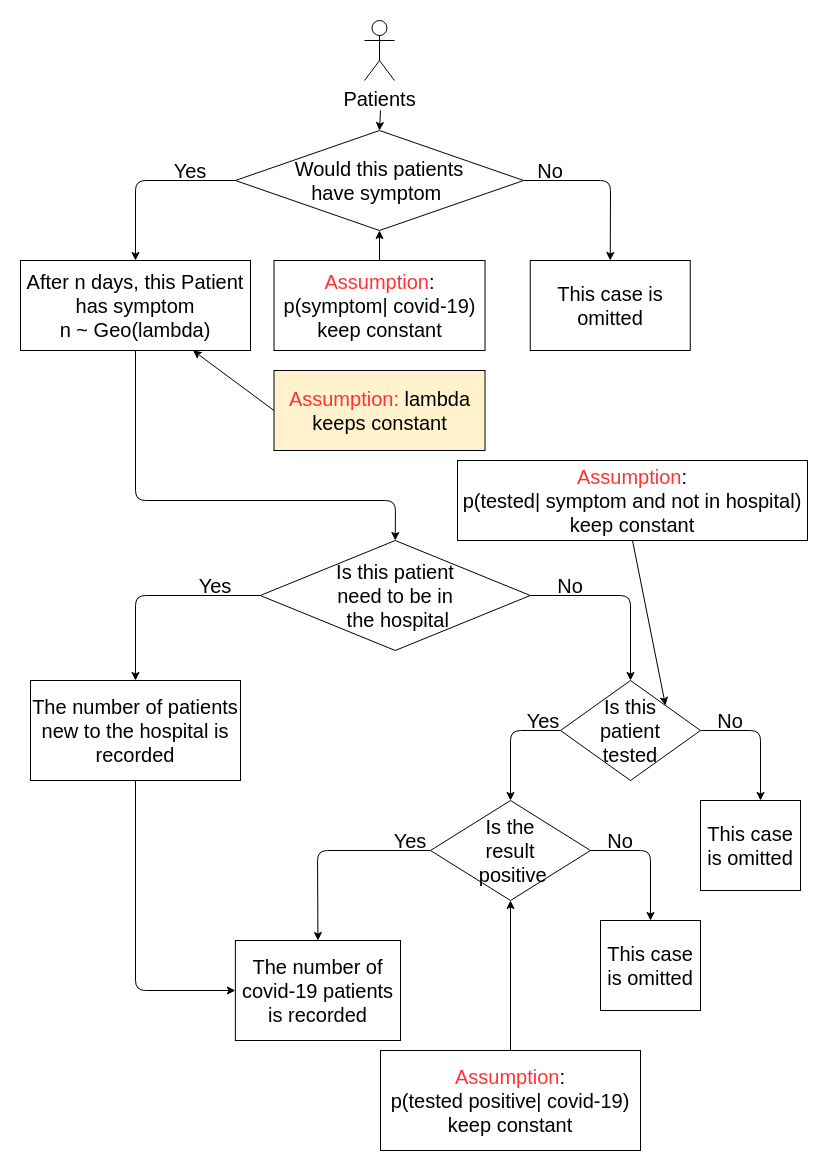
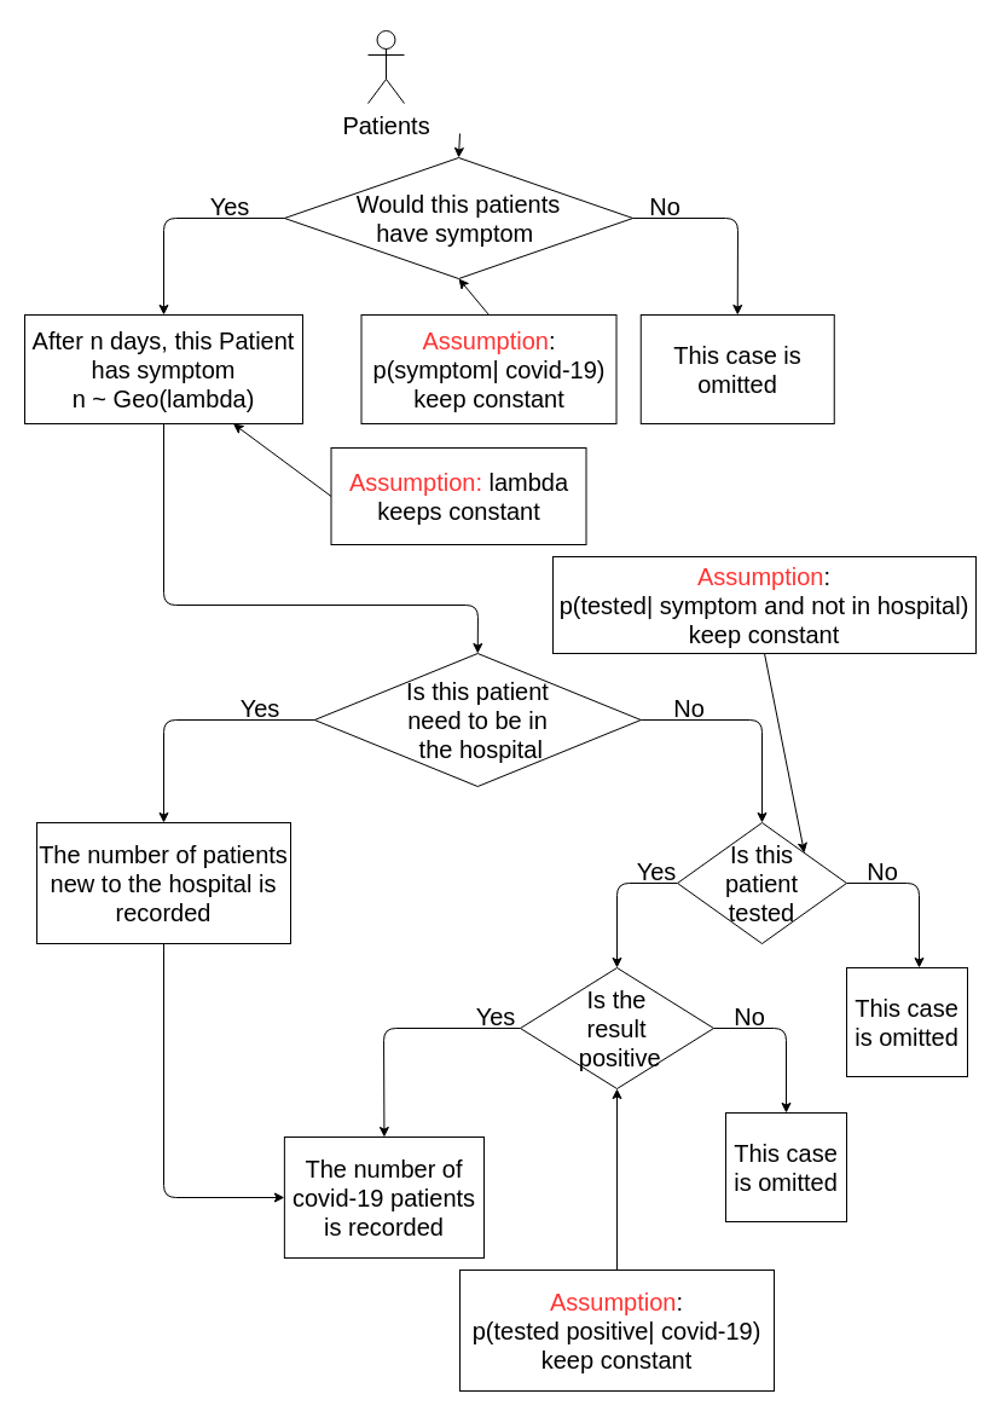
- <mxCell id="2" value="&lt;font style=&quot;font-size: 20px&quot;&gt;Patients&lt;/font&gt;" style="shape=umlActor;verticalLabelPosition=bottom;verticalAlign=top;html=1;outlineConnect=0;" parent="1" vertex="1"><mxGeometry x="364" y="20" width="30" height="60" as="geometry" /></mxCell>
+ <mxCell id="2" value="&lt;font style=&quot;font-size: 20px&quot;&gt;Patients&lt;/font&gt;" style="shape=umlActor;verticalLabelPosition=bottom;verticalAlign=top;html=1;outlineConnect=0;" parent="1" vertex="1"><mxGeometry x="304" y="25" width="30" height="60" as="geometry" /></mxCell>
- <mxCell id="11" value="&lt;font style=&quot;font-size: 20px&quot;&gt;&lt;font color=&quot;#ff3333&quot;&gt;Assumption&lt;/font&gt;:&lt;br&gt;p(symptom| covid-19) keep constant&lt;/font&gt;" style="rounded=0;whiteSpace=wrap;html=1;" parent="1" vertex="1"><mxGeometry x="273.51" y="260" width="211" height="90" as="geometry" /></mxCell>
+ <mxCell id="11" value="&lt;font style=&quot;font-size: 20px&quot;&gt;&lt;font color=&quot;#ff3333&quot;&gt;Assumption&lt;/font&gt;:&lt;br&gt;p(symptom| covid-19) keep constant&lt;/font&gt;" style="rounded=0;whiteSpace=wrap;html=1;" parent="1" vertex="1"><mxGeometry x="298.51" y="260" width="211" height="90" as="geometry" /></mxCell>
- <mxCell id="14" value="&lt;font style=&quot;font-size: 20px&quot;&gt;&lt;font color=&quot;#ff3333&quot;&gt;Assumption:&lt;/font&gt;&amp;nbsp;lambda keeps constant&lt;/font&gt;" style="rounded=0;whiteSpace=wrap;html=1;fillColor=#fff2cc;" parent="1" vertex="1"><mxGeometry x="273.51" y="370" width="211" height="80" as="geometry" /></mxCell>
+ <mxCell id="14" value="&lt;font style=&quot;font-size: 20px&quot;&gt;&lt;font color=&quot;#ff3333&quot;&gt;Assumption:&lt;/font&gt;&amp;nbsp;lambda keeps constant&lt;/font&gt;" style="rounded=0;whiteSpace=wrap;html=1;" parent="1" vertex="1"><mxGeometry x="273.51" y="370" width="211" height="80" as="geometry" /></mxCell>
